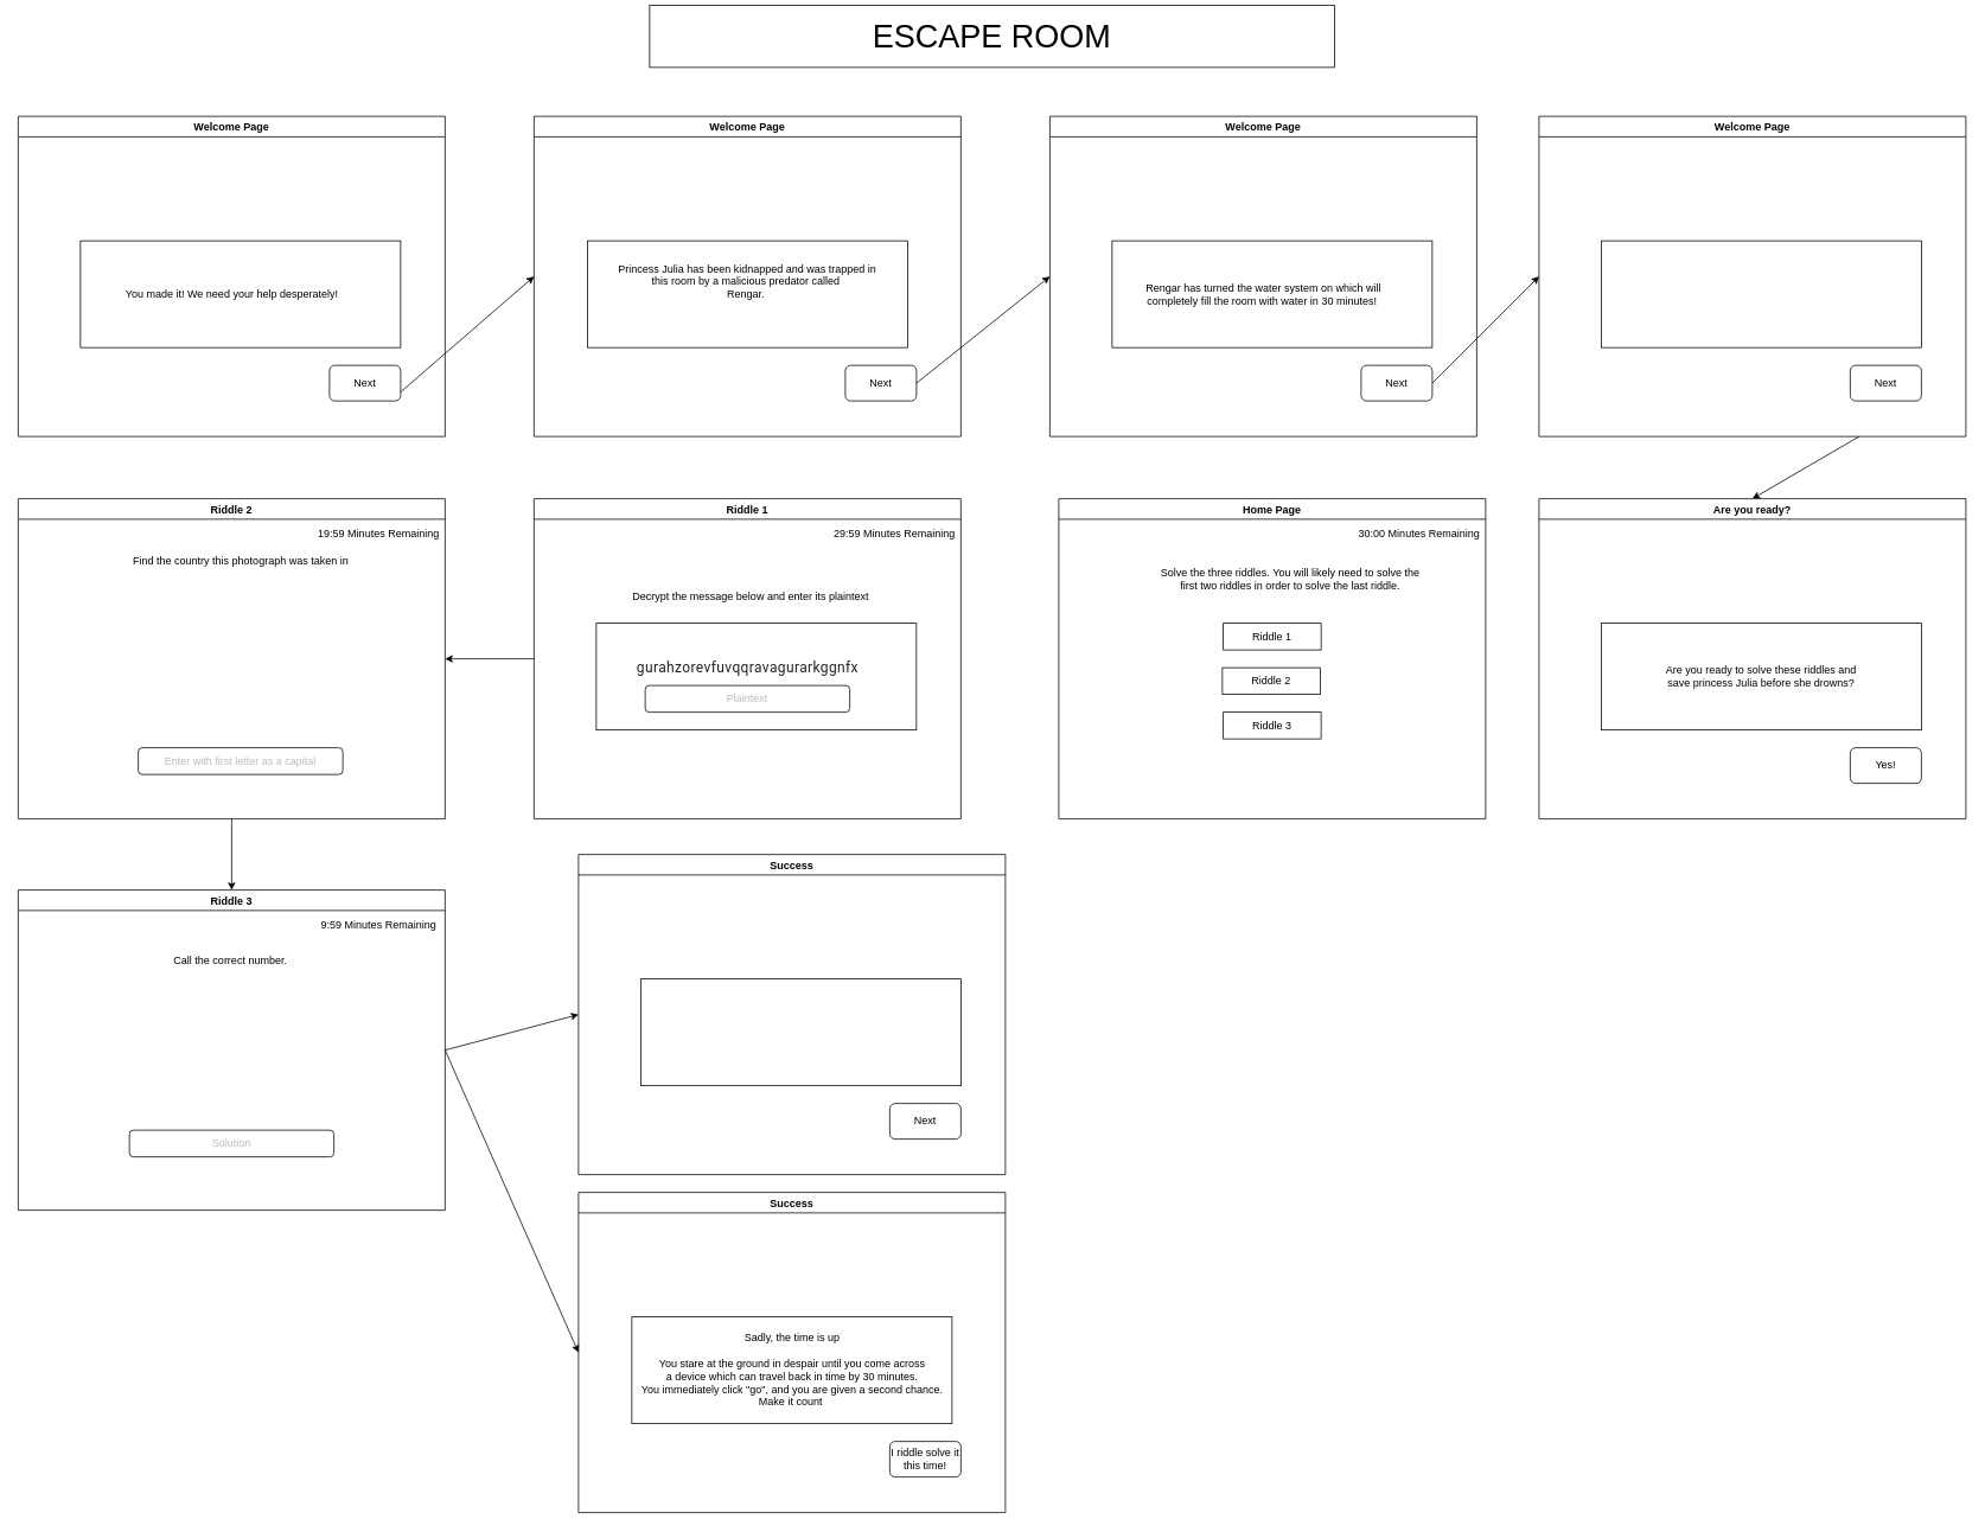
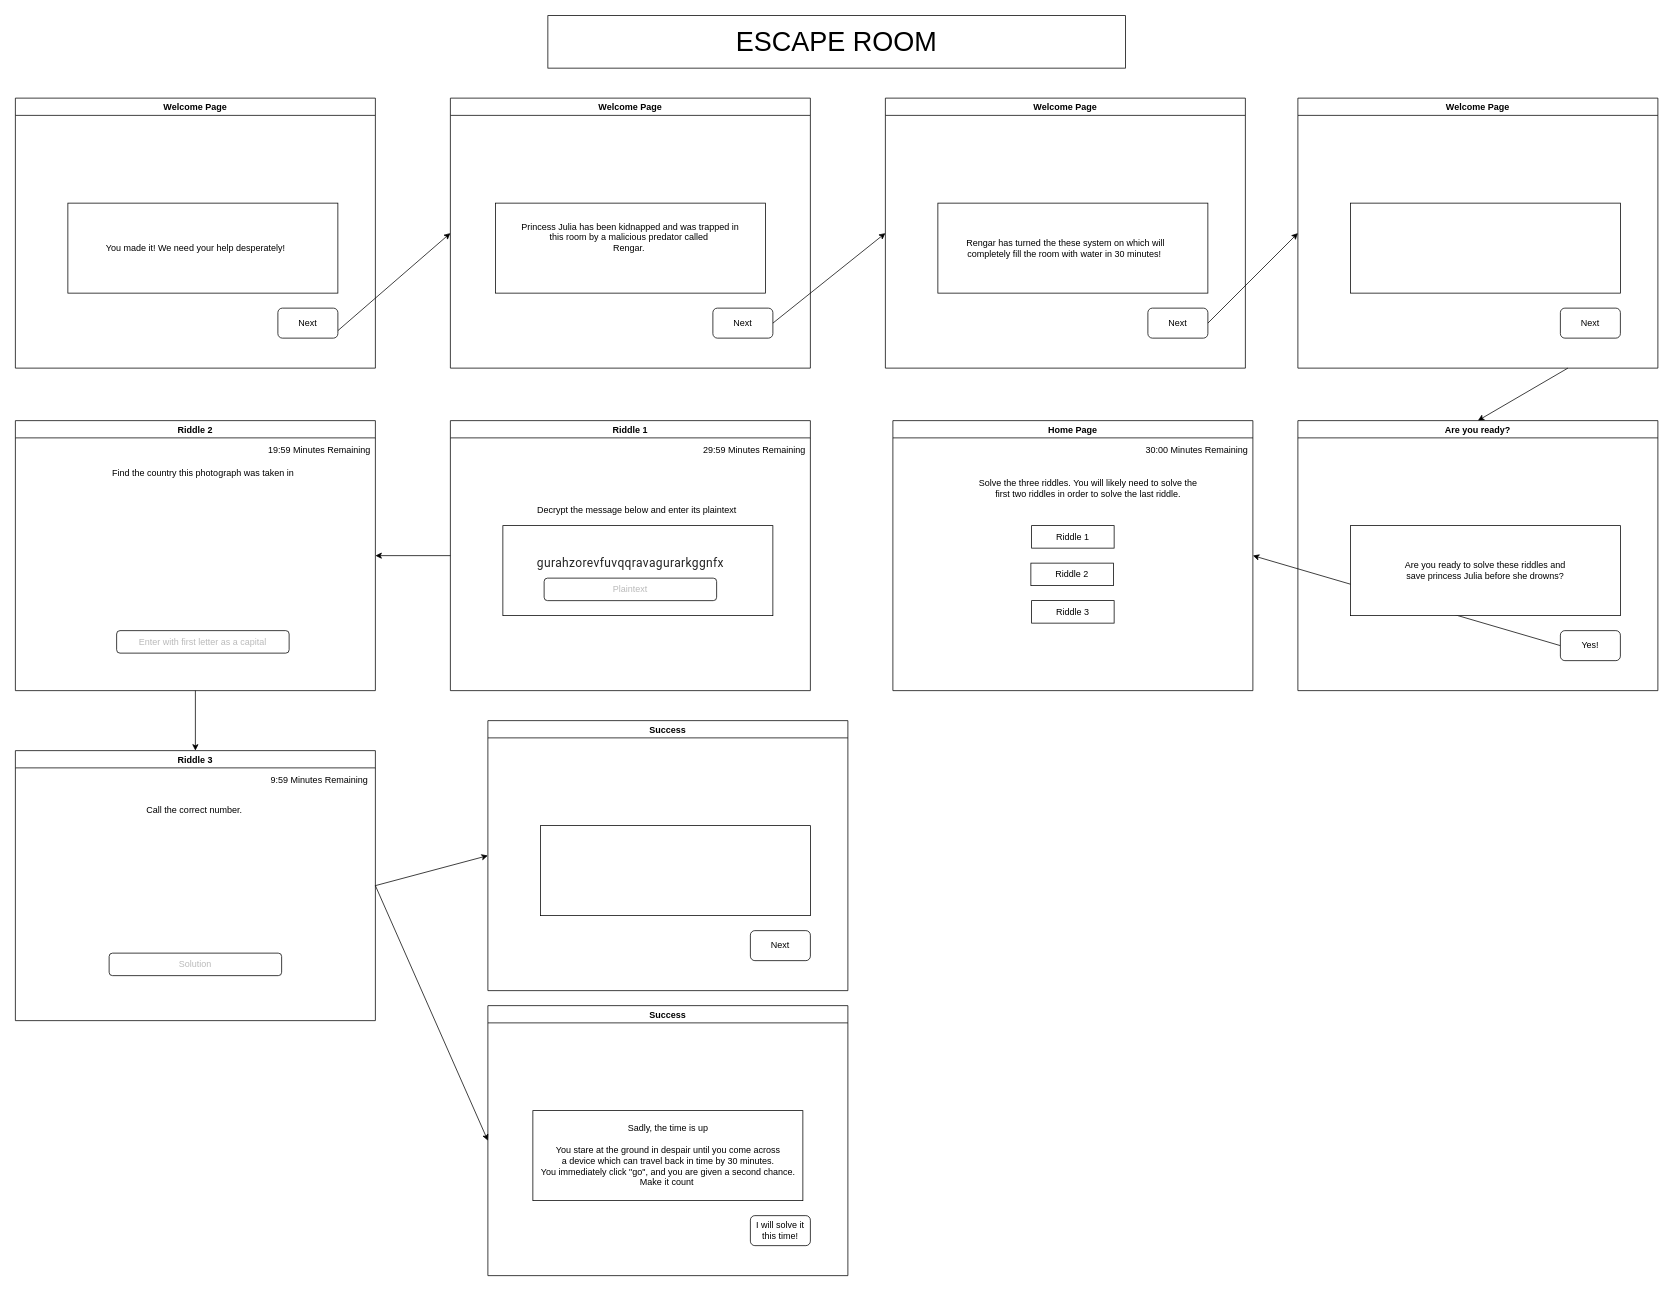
- <mxCell id="6" value="&lt;font style=&quot;font-size: 36px&quot;&gt;ESCAPE ROOM&lt;/font&gt;" style="rounded=0;whiteSpace=wrap;html=1;" parent="1" vertex="1"><mxGeometry x="730" y="5" width="770" height="70" as="geometry" /></mxCell>
+ <mxCell id="6" value="&lt;font style=&quot;font-size: 36px&quot;&gt;ESCAPE ROOM&lt;/font&gt;" style="rounded=0;whiteSpace=wrap;html=1;" parent="1" vertex="1"><mxGeometry x="730" y="20" width="770" height="70" as="geometry" /></mxCell>
- <mxCell id="16" value="Rengar has turned the water system on which will&lt;br&gt;completely fill the room with water in 30 minutes!&amp;nbsp;" style="text;html=1;align=center;verticalAlign=middle;resizable=0;points=[];autosize=1;strokeColor=none;fillColor=none;" parent="14" vertex="1"><mxGeometry x="100" y="185" width="280" height="30" as="geometry" /></mxCell>
+ <mxCell id="16" value="Rengar has turned the these system on which will&lt;br&gt;completely fill the room with water in 30 minutes!&amp;nbsp;" style="text;html=1;align=center;verticalAlign=middle;resizable=0;points=[];autosize=1;strokeColor=none;fillColor=none;" parent="14" vertex="1"><mxGeometry x="100" y="185" width="280" height="30" as="geometry" /></mxCell>
- <mxCell id="25" value="Decrypt the message below and enter its plaintext&amp;nbsp;" style="text;html=1;align=center;verticalAlign=middle;resizable=0;points=[];autosize=1;strokeColor=none;fillColor=none;" parent="24" vertex="1"><mxGeometry x="105" y="100" width="280" height="20" as="geometry" /></mxCell>
+ <mxCell id="25" value="Decrypt the message below and enter its plaintext&amp;nbsp;" style="text;html=1;align=center;verticalAlign=middle;resizable=0;points=[];autosize=1;strokeColor=none;fillColor=none;" parent="24" vertex="1"><mxGeometry x="110" y="110" width="280" height="20" as="geometry" /></mxCell>
+ <mxCell id="3" value="" style="endArrow=classic;html=1;rounded=0;entryX=1;entryY=0.5;entryDx=0;entryDy=0;exitX=0;exitY=0.5;exitDx=0;exitDy=0;" parent="1" source="23" target="52" edge="1"><mxGeometry width="50" height="50" relative="1" as="geometry"><mxPoint x="1180" y="770" as="sourcePoint" /><mxPoint x="1090" y="780" as="targetPoint" /></mxGeometry></mxCell>
- <mxCell id="50" value="I riddle solve it&lt;br&gt;this time!" style="rounded=1;whiteSpace=wrap;html=1;" vertex="1" parent="47"><mxGeometry x="350" y="280" width="80" height="40" as="geometry" /></mxCell>
+ <mxCell id="50" value="I will solve it&lt;br&gt;this time!" style="rounded=1;whiteSpace=wrap;html=1;" vertex="1" parent="47"><mxGeometry x="350" y="280" width="80" height="40" as="geometry" /></mxCell>
